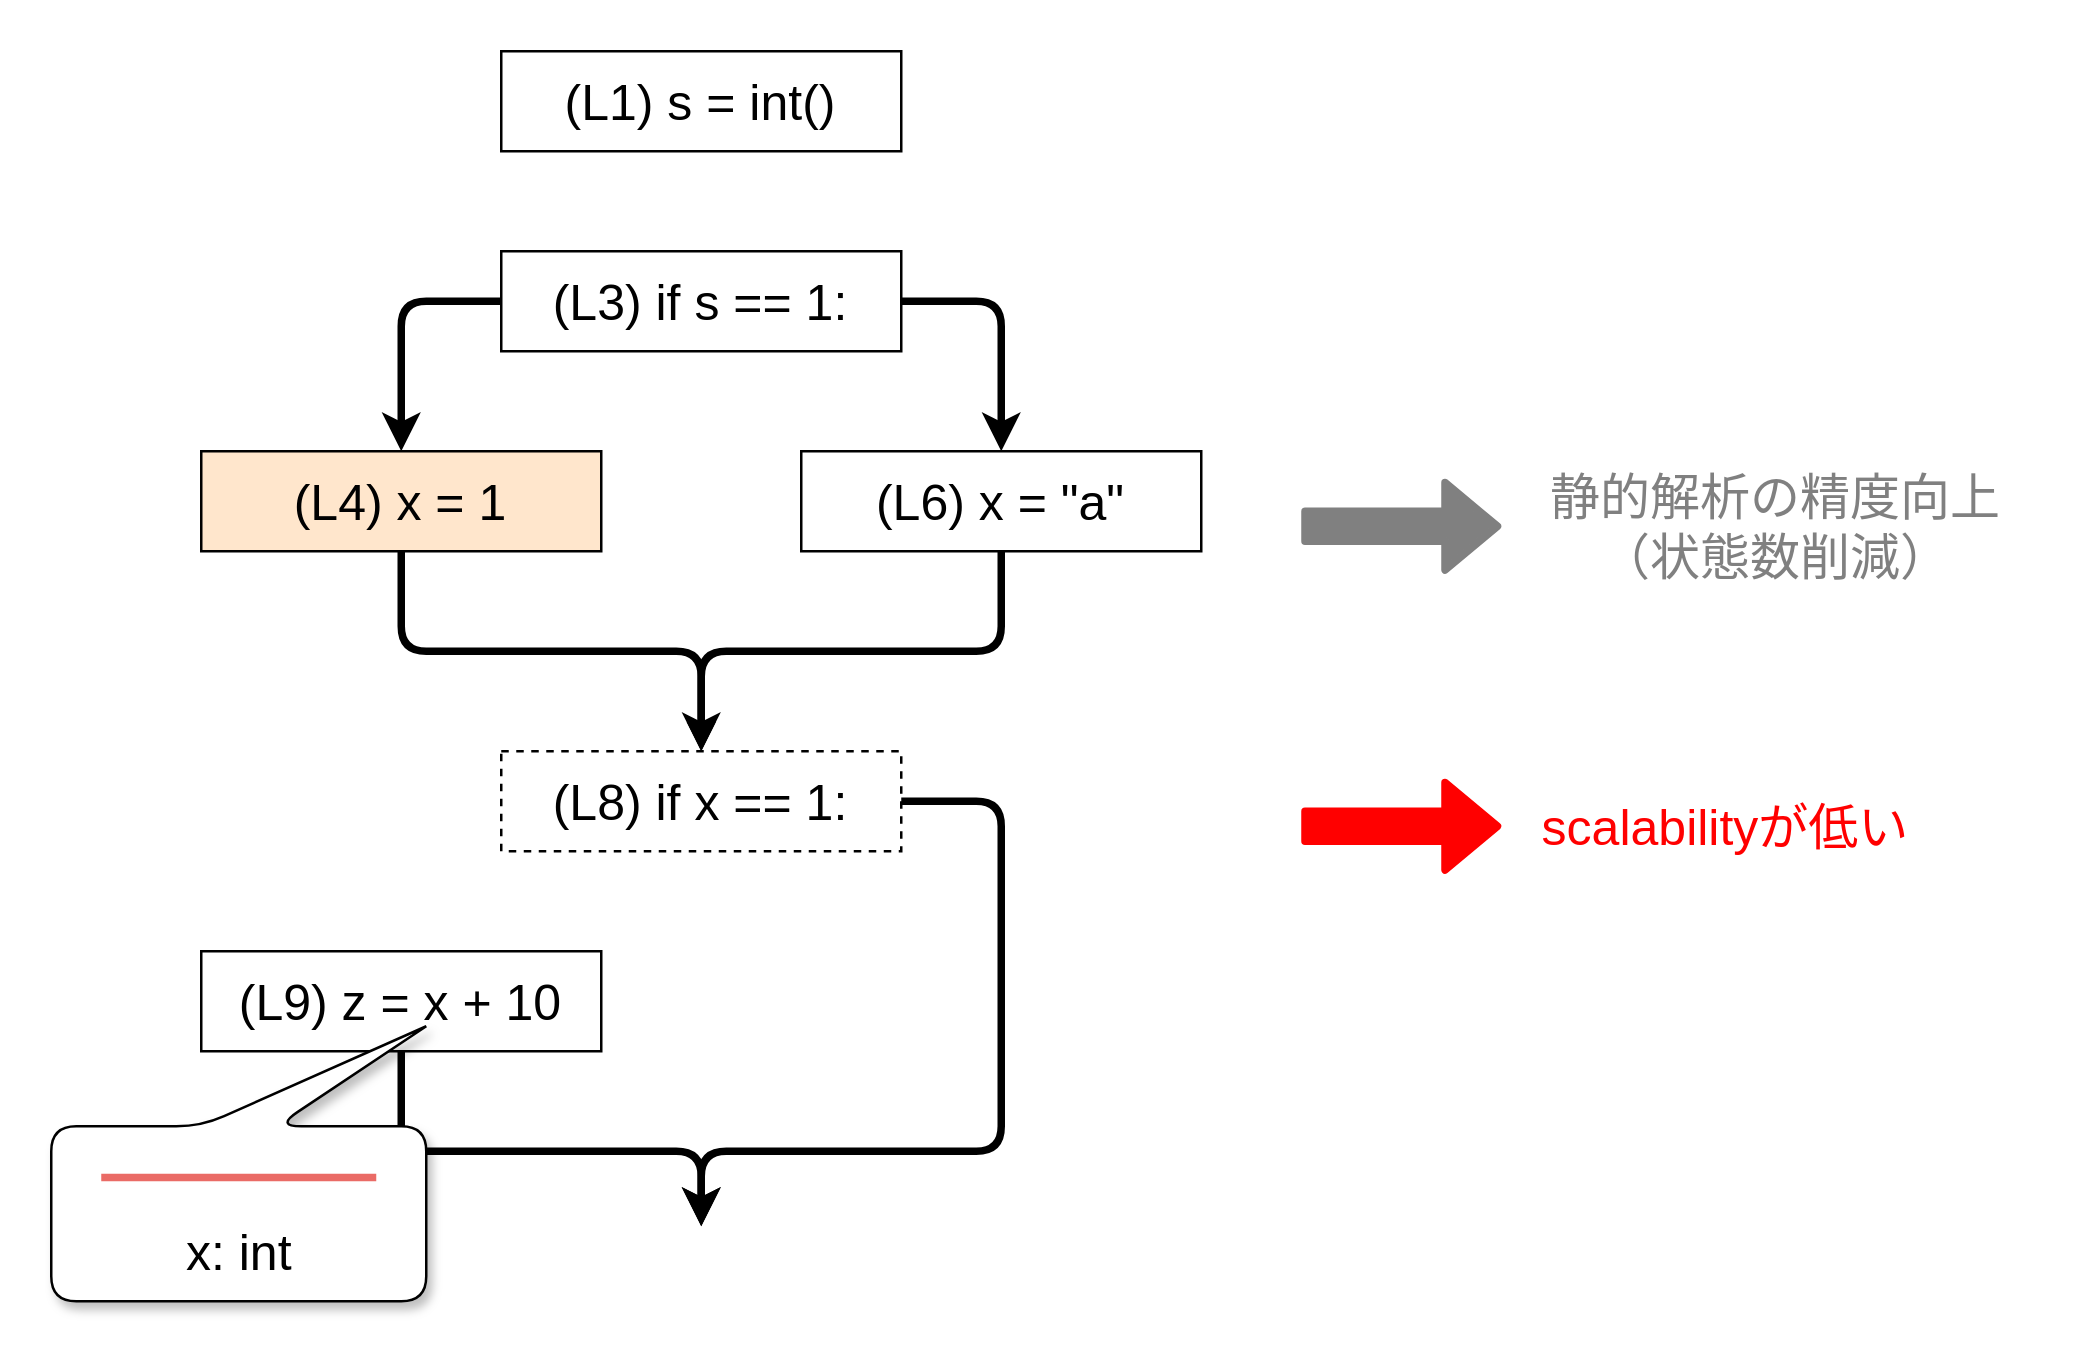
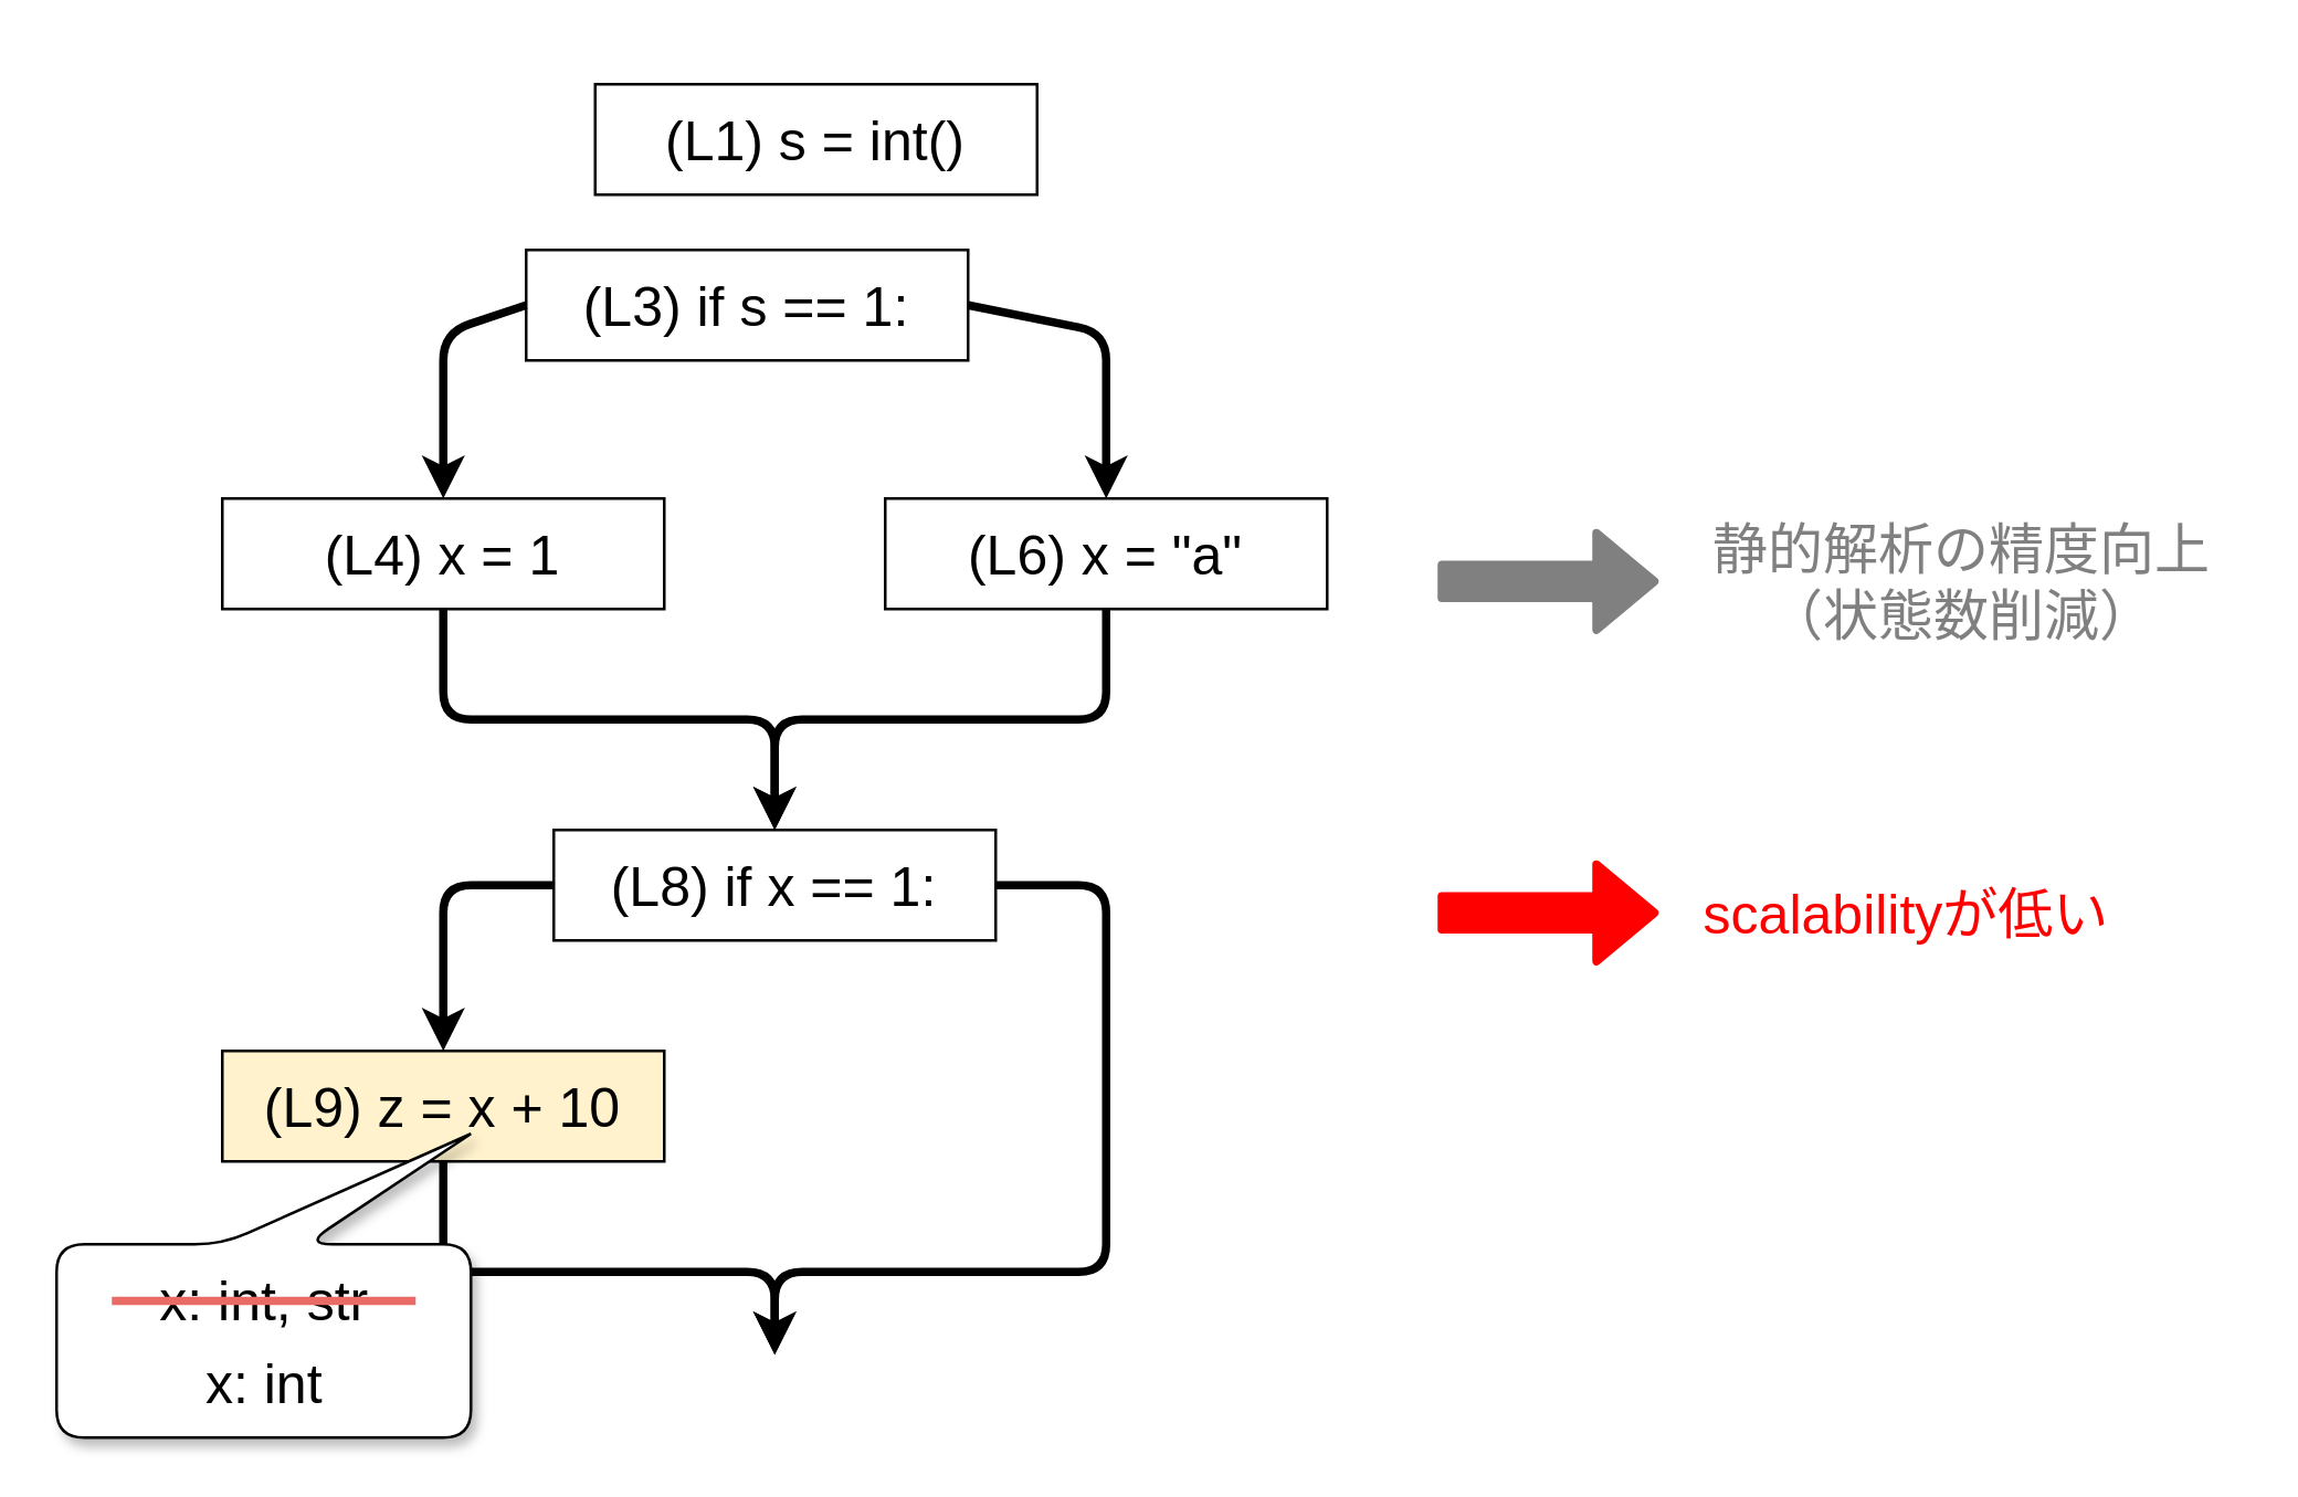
- <mxCell id="3" value="&lt;font style=&quot;font-size: 20px;&quot;&gt;(L1) s = int()&lt;/font&gt;" style="rounded=0;whiteSpace=wrap;html=1;fontSize=20;" vertex="1" parent="1"><mxGeometry x="200" y="20" width="160" height="40" as="geometry" /></mxCell>
+ <mxCell id="3" value="&lt;font style=&quot;font-size: 20px;&quot;&gt;(L1) s = int()&lt;/font&gt;" style="rounded=0;whiteSpace=wrap;html=1;fontSize=20;" vertex="1" parent="1"><mxGeometry x="215" y="30" width="160" height="40" as="geometry" /></mxCell>
- <mxCell id="2" value="&lt;font style=&quot;font-size: 20px;&quot;&gt;(L3) if s == 1:&lt;/font&gt;" style="rounded=0;whiteSpace=wrap;html=1;fontSize=20;" vertex="1" parent="1"><mxGeometry x="200" y="100" width="160" height="40" as="geometry" /></mxCell>
+ <mxCell id="2" value="&lt;font style=&quot;font-size: 20px;&quot;&gt;(L3) if s == 1:&lt;/font&gt;" style="rounded=0;whiteSpace=wrap;html=1;fontSize=20;" vertex="1" parent="1"><mxGeometry x="190" y="90" width="160" height="40" as="geometry" /></mxCell>
- <mxCell id="4" value="&lt;font style=&quot;font-size: 20px;&quot;&gt;(L4) x = 1&lt;/font&gt;" style="rounded=0;whiteSpace=wrap;html=1;fontSize=20;fillColor=#ffe6cc;" vertex="1" parent="1"><mxGeometry x="80" y="180" width="160" height="40" as="geometry" /></mxCell>
+ <mxCell id="4" value="&lt;font style=&quot;font-size: 20px;&quot;&gt;(L4) x = 1&lt;/font&gt;" style="rounded=0;whiteSpace=wrap;html=1;fontSize=20;" vertex="1" parent="1"><mxGeometry x="80" y="180" width="160" height="40" as="geometry" /></mxCell>
- <mxCell id="11" value="" style="endArrow=open;html=1;fontSize=20;exitX=0.5;exitY=1;exitDx=0;exitDy=0;strokeWidth=3;entryX=0.5;entryY=0;entryDx=0;entryDy=0;" edge="1" parent="1" source="4" target="6"><mxGeometry width="50" height="50" relative="1" as="geometry"><mxPoint x="410" y="230" as="sourcePoint" /><mxPoint x="370" y="290" as="targetPoint" /><Array as="points"><mxPoint x="160" y="260" /><mxPoint x="280" y="260" /></Array></mxGeometry></mxCell>
+ <mxCell id="11" value="" style="endArrow=classic;html=1;fontSize=20;exitX=0.5;exitY=1;exitDx=0;exitDy=0;strokeWidth=3;entryX=0.5;entryY=0;entryDx=0;entryDy=0;" edge="1" parent="1" source="4" target="6"><mxGeometry width="50" height="50" relative="1" as="geometry"><mxPoint x="410" y="230" as="sourcePoint" /><mxPoint x="370" y="290" as="targetPoint" /><Array as="points"><mxPoint x="160" y="260" /><mxPoint x="280" y="260" /></Array></mxGeometry></mxCell>
- <mxCell id="6" value="&lt;font style=&quot;font-size: 20px;&quot;&gt;(L8) if x == 1:&lt;/font&gt;" style="rounded=0;whiteSpace=wrap;html=1;fontSize=20;dashed=1;" vertex="1" parent="1"><mxGeometry x="200" y="300" width="160" height="40" as="geometry" /></mxCell>
+ <mxCell id="6" value="&lt;font style=&quot;font-size: 20px;&quot;&gt;(L8) if x == 1:&lt;/font&gt;" style="rounded=0;whiteSpace=wrap;html=1;fontSize=20;" vertex="1" parent="1"><mxGeometry x="200" y="300" width="160" height="40" as="geometry" /></mxCell>
+ <mxCell id="12" value="" style="endArrow=classic;html=1;fontSize=20;exitX=0;exitY=0.5;exitDx=0;exitDy=0;entryX=0.5;entryY=0;entryDx=0;entryDy=0;strokeWidth=3;" edge="1" parent="1" source="6" target="7"><mxGeometry width="50" height="50" relative="1" as="geometry"><mxPoint x="200" y="320" as="sourcePoint" /><mxPoint x="160" y="380" as="targetPoint" /><Array as="points"><mxPoint x="160" y="320" /></Array></mxGeometry></mxCell>
- <mxCell id="7" value="&lt;font style=&quot;font-size: 20px;&quot;&gt;(L9) z = x + 10&lt;/font&gt;" style="rounded=0;whiteSpace=wrap;html=1;fontSize=20;" vertex="1" parent="1"><mxGeometry x="80" y="380" width="160" height="40" as="geometry" /></mxCell>
+ <mxCell id="7" value="&lt;font style=&quot;font-size: 20px;&quot;&gt;(L9) z = x + 10&lt;/font&gt;" style="rounded=0;whiteSpace=wrap;html=1;fontSize=20;fillColor=#fff2cc;" vertex="1" parent="1"><mxGeometry x="80" y="380" width="160" height="40" as="geometry" /></mxCell>
+ <mxCell id="16" value="x: int, str" style="text;html=1;strokeColor=none;fillColor=none;align=center;verticalAlign=middle;whiteSpace=wrap;rounded=0;fontSize=20;" vertex="1" parent="1"><mxGeometry x="52.5" y="460" width="85" height="20" as="geometry" /></mxCell>
